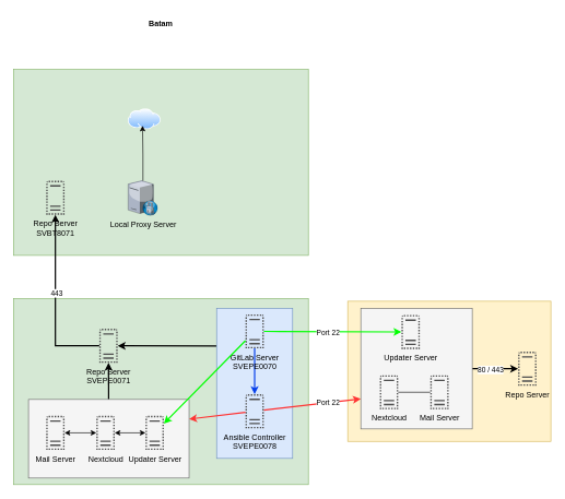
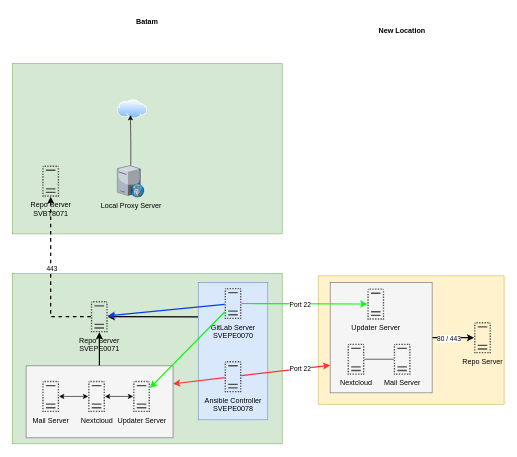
+ <mxCell id="25" value="&lt;b&gt;New Location&lt;/b&gt;" style="text;html=1;align=center;verticalAlign=middle;whiteSpace=wrap;rounded=0;" parent="1" vertex="1"><mxGeometry x="615" y="35" width="110" height="30" as="geometry" /></mxCell>
- <mxCell id="35" style="edgeStyle=orthogonalEdgeStyle;rounded=0;orthogonalLoop=1;jettySize=auto;html=1;strokeWidth=2;" edge="1" parent="1" source="9" target="34"><mxGeometry relative="1" as="geometry" /></mxCell>
+ <mxCell id="35" style="edgeStyle=orthogonalEdgeStyle;rounded=0;orthogonalLoop=1;jettySize=auto;html=1;strokeWidth=2;dashed=1;" edge="1" parent="1" source="9" target="34"><mxGeometry relative="1" as="geometry" /></mxCell>
- <mxCell id="14" style="edgeStyle=none;rounded=0;orthogonalLoop=1;jettySize=auto;html=1;strokeWidth=2;strokeColor=light-dark(#063fea, #ededed);" parent="1" source="15" target="12" edge="1"><mxGeometry relative="1" as="geometry" /></mxCell>
+ <mxCell id="14" style="edgeStyle=none;rounded=0;orthogonalLoop=1;jettySize=auto;html=1;strokeWidth=2;strokeColor=light-dark(#063fea, #ededed);" parent="1" source="15" target="9" edge="1"><mxGeometry relative="1" as="geometry" /></mxCell>
